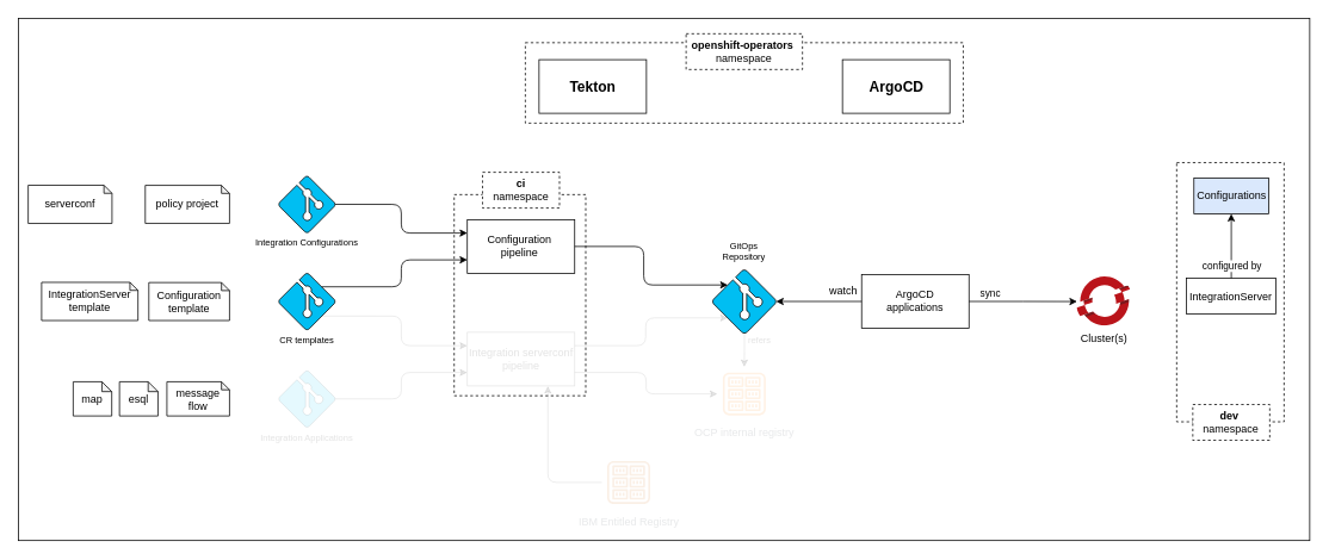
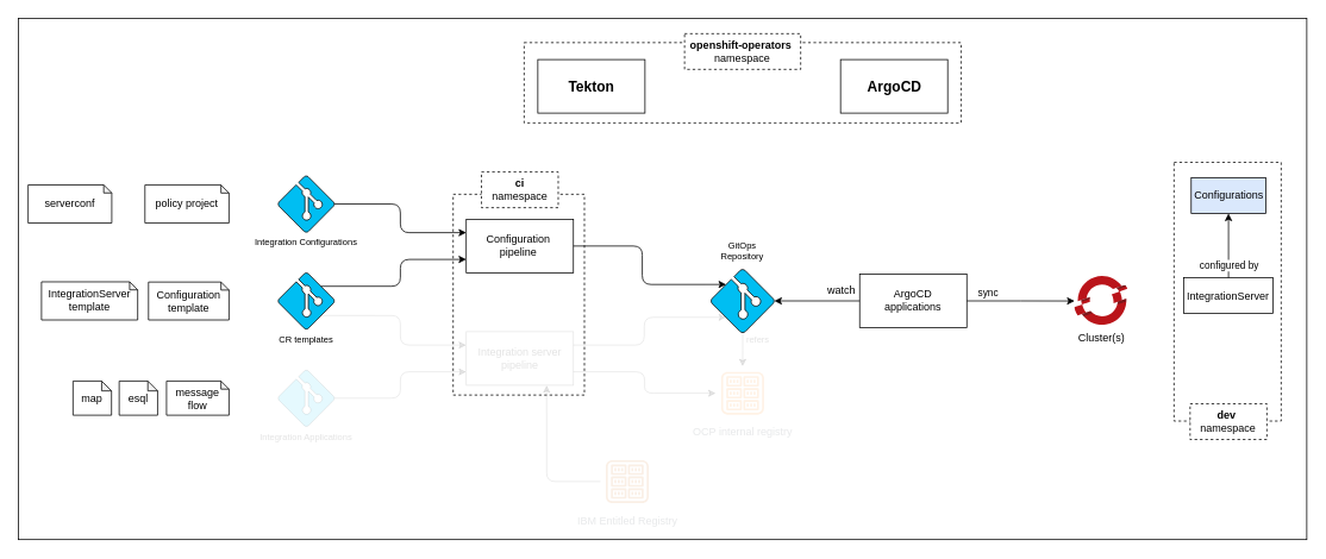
- <mxCell id="45" value="Integration serverconf&lt;br&gt;pipeline" style="rounded=0;whiteSpace=wrap;html=1;strokeWidth=1;fontSize=12;fontColor=#000000;fillColor=none;textOpacity=10;opacity=10;" parent="2" vertex="1"><mxGeometry x="501.68" y="350.996" width="120" height="60" as="geometry" /></mxCell>
+ <mxCell id="45" value="Integration server&lt;br&gt;pipeline" style="rounded=0;whiteSpace=wrap;html=1;strokeWidth=1;fontSize=12;fontColor=#000000;fillColor=none;textOpacity=10;opacity=10;" parent="2" vertex="1"><mxGeometry x="501.68" y="350.996" width="120" height="60" as="geometry" /></mxCell>
